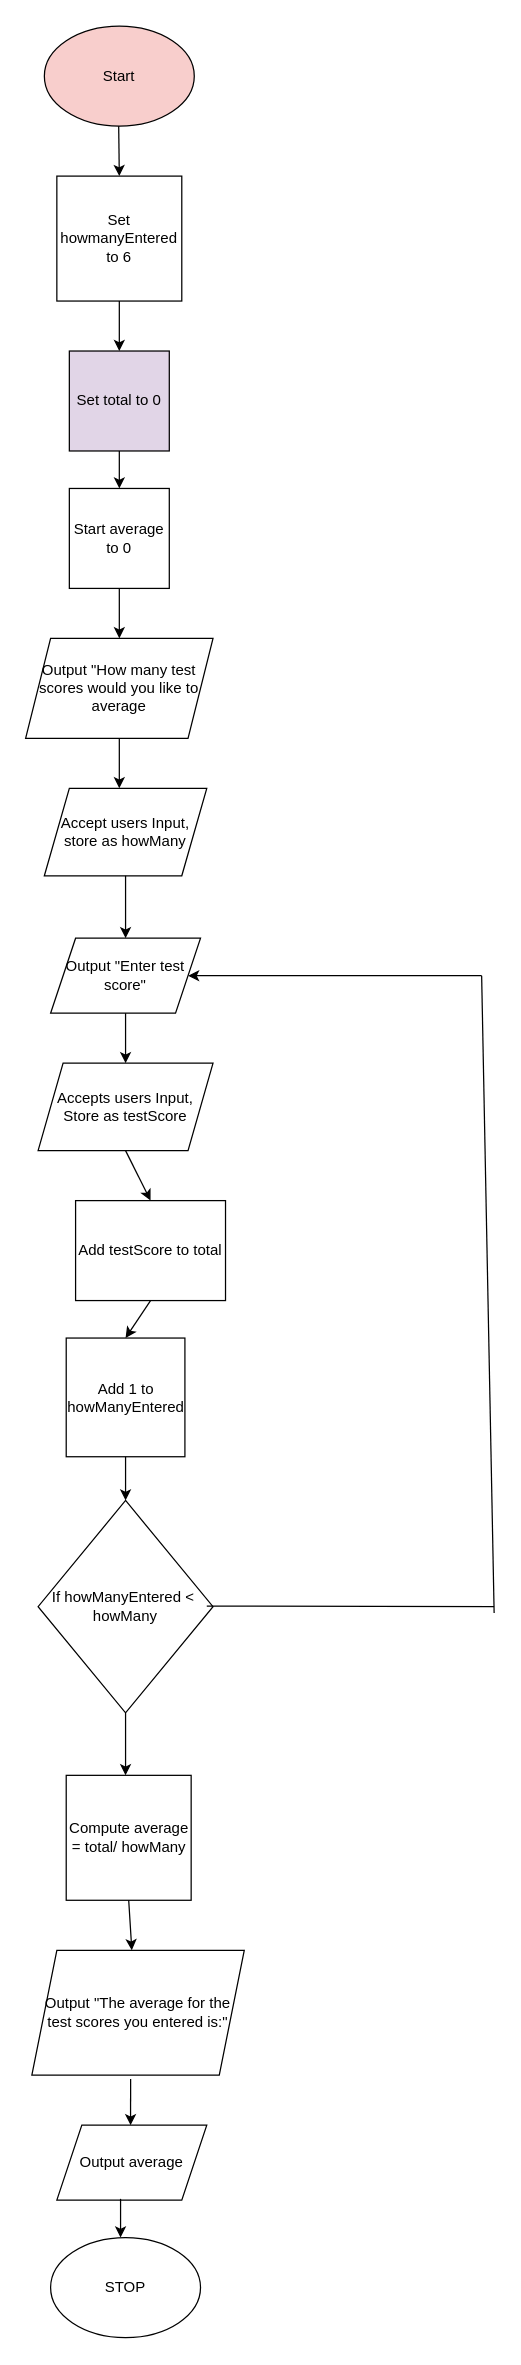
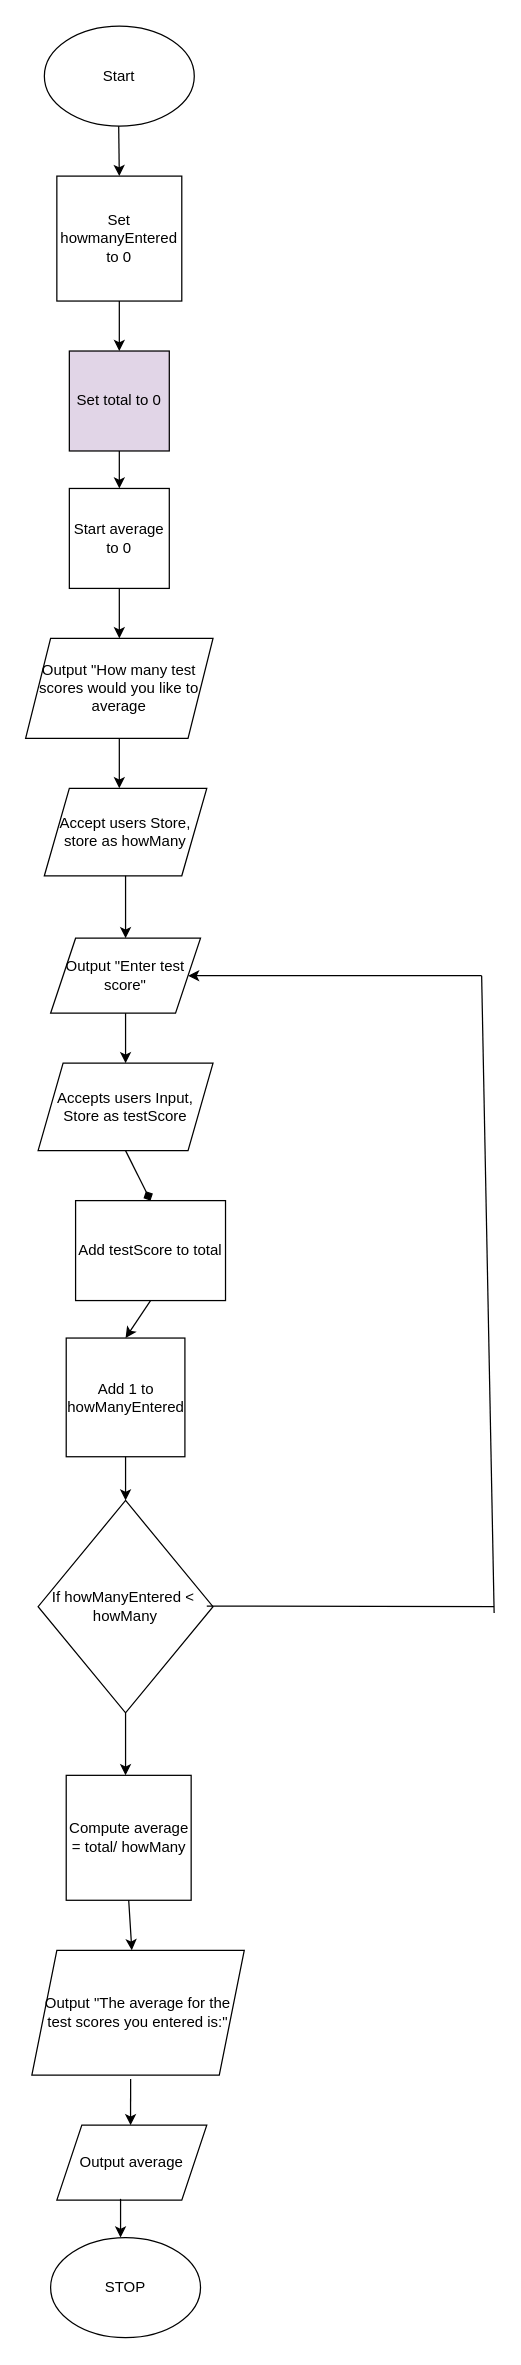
- <mxCell id="2" value="Start" style="ellipse;whiteSpace=wrap;html=1;fillColor=#f8cecc;" vertex="1" parent="1"><mxGeometry x="35" width="120" height="80" as="geometry" y="20" /></mxCell>
+ <mxCell id="2" value="Start" style="ellipse;whiteSpace=wrap;html=1;" vertex="1" parent="1"><mxGeometry x="35" width="120" height="80" as="geometry" y="20" /></mxCell>
- <mxCell id="3" value="Set howmanyEntered to 6" style="whiteSpace=wrap;html=1;aspect=fixed;" vertex="1" parent="1"><mxGeometry x="45" y="140" width="100" height="100" as="geometry" /></mxCell>
+ <mxCell id="3" value="Set howmanyEntered to 0" style="whiteSpace=wrap;html=1;aspect=fixed;" vertex="1" parent="1"><mxGeometry x="45" y="140" width="100" height="100" as="geometry" /></mxCell>
- <mxCell id="12" value="Accept users Input, store as howMany" style="shape=parallelogram;perimeter=parallelogramPerimeter;whiteSpace=wrap;html=1;fixedSize=1;" vertex="1" parent="1"><mxGeometry x="35" y="630" width="130" height="70" as="geometry" /></mxCell>
+ <mxCell id="12" value="Accept users Store, store as howMany" style="shape=parallelogram;perimeter=parallelogramPerimeter;whiteSpace=wrap;html=1;fixedSize=1;" vertex="1" parent="1"><mxGeometry x="35" y="630" width="130" height="70" as="geometry" /></mxCell>
- <mxCell id="18" value="" style="endArrow=classic;html=1;exitX=0.5;exitY=1;exitDx=0;exitDy=0;entryX=0.5;entryY=0;entryDx=0;entryDy=0;" edge="1" parent="1" source="16" target="17"><mxGeometry width="50" height="50" relative="1" as="geometry"><mxPoint x="75" y="950" as="sourcePoint" /><mxPoint x="125" y="950" as="targetPoint" /></mxGeometry></mxCell>
+ <mxCell id="18" value="" style="endArrow=diamond;html=1;exitX=0.5;exitY=1;exitDx=0;exitDy=0;entryX=0.5;entryY=0;entryDx=0;entryDy=0;" edge="1" parent="1" source="16" target="17"><mxGeometry width="50" height="50" relative="1" as="geometry"><mxPoint x="75" y="950" as="sourcePoint" /><mxPoint x="125" y="950" as="targetPoint" /></mxGeometry></mxCell>
